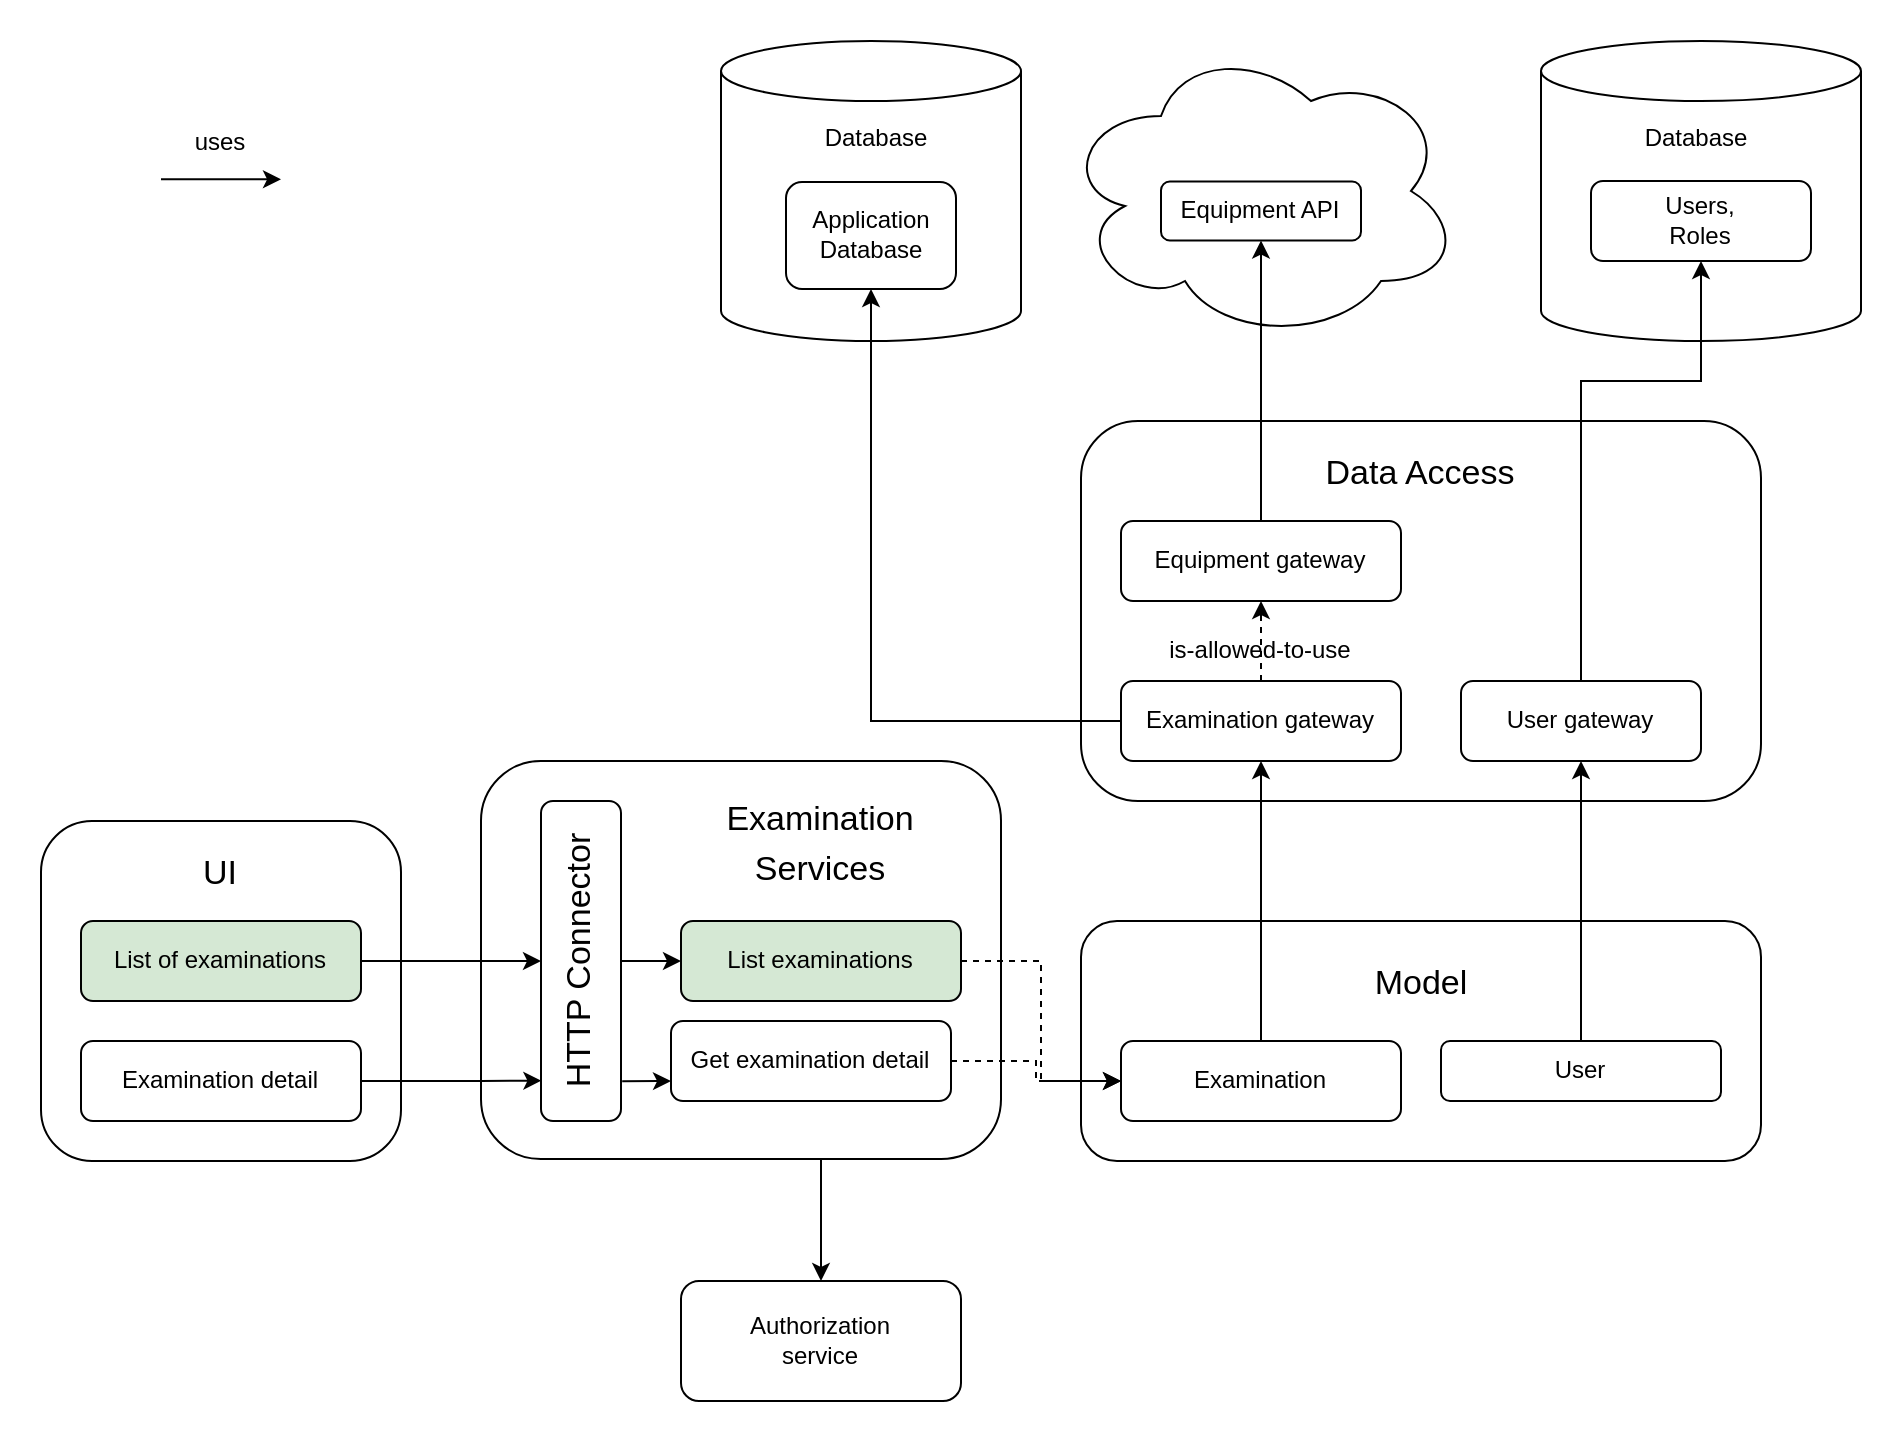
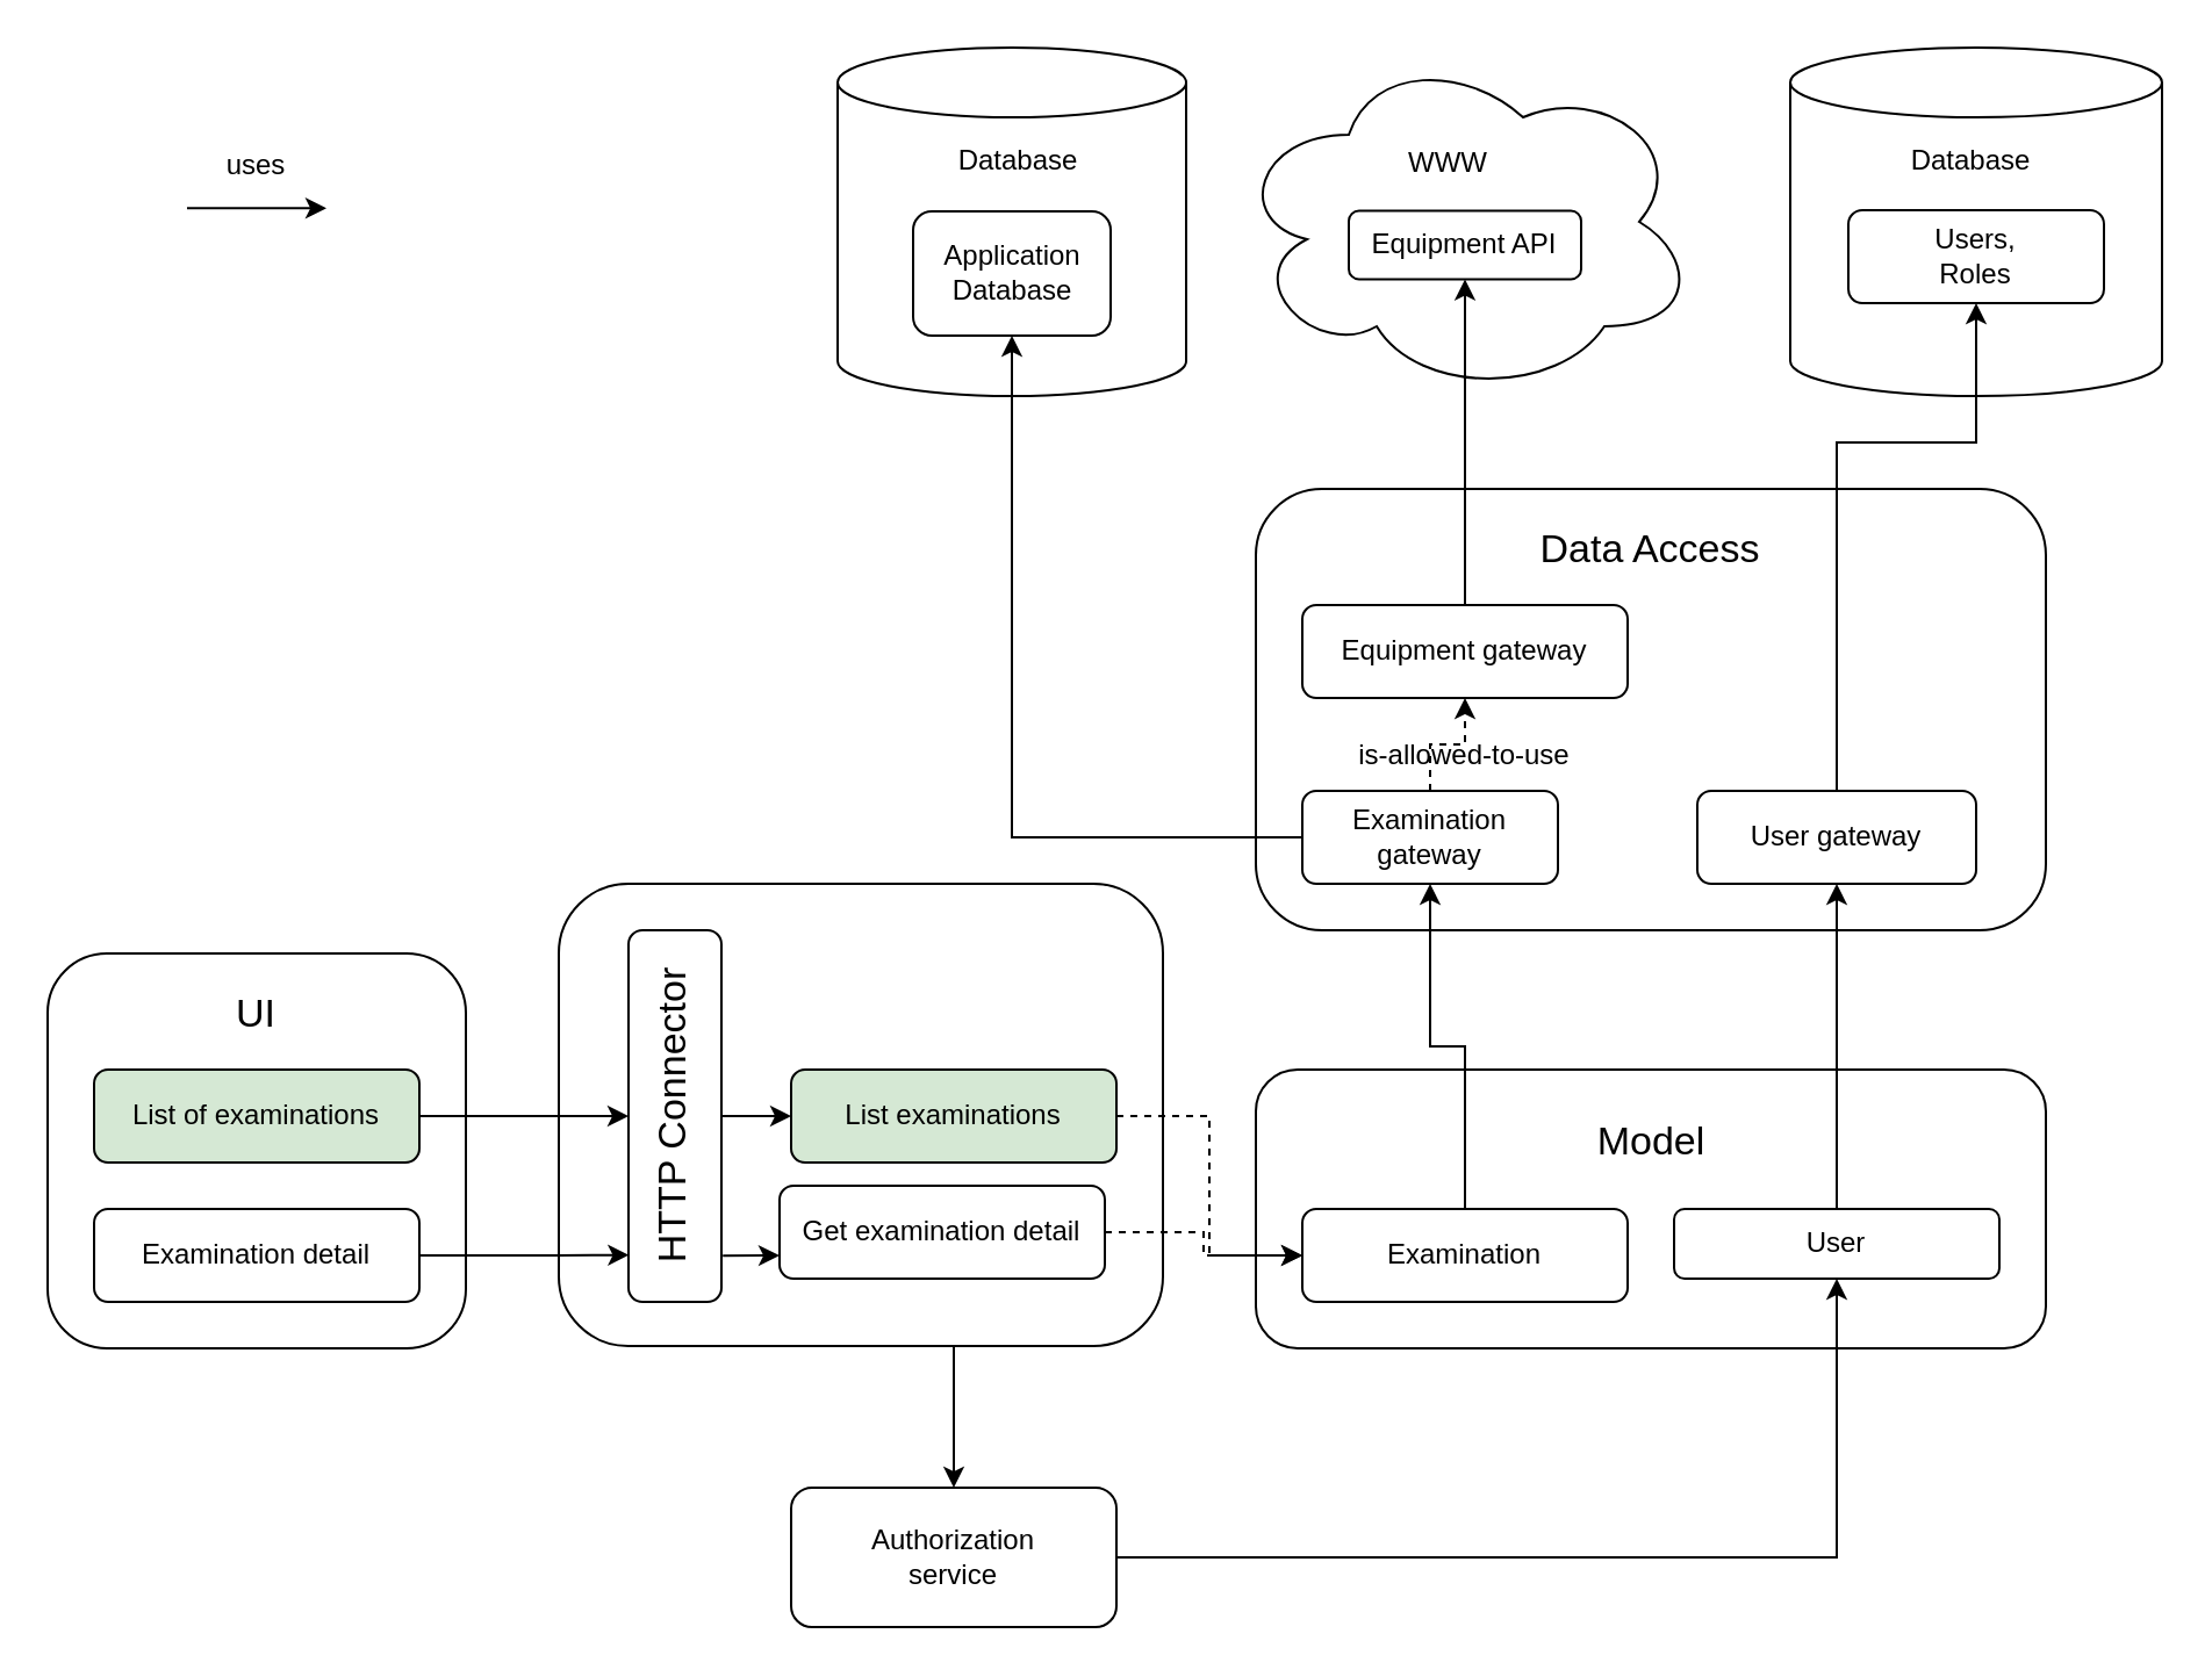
+ <mxCell id="34" value="WWW" style="text;html=1;strokeColor=none;fillColor=none;align=center;verticalAlign=middle;whiteSpace=wrap;rounded=0;fontSize=12;" parent="1" vertex="1"><mxGeometry x="602.5" y="60" width="40" height="20" as="geometry" /></mxCell>
- <mxCell id="28" value="Examination gateway" style="rounded=1;whiteSpace=wrap;html=1;" parent="1" vertex="1"><mxGeometry x="560" y="340" width="140" height="40" as="geometry" /></mxCell>
+ <mxCell id="28" value="Examination gateway" style="rounded=1;whiteSpace=wrap;html=1;" parent="1" vertex="1"><mxGeometry x="560" y="340" width="110" height="40" as="geometry" /></mxCell>
- <mxCell id="5" value="&lt;font style=&quot;font-size: 17px&quot;&gt;Examination&lt;br&gt;Services&lt;/font&gt;" style="text;html=1;strokeColor=none;fillColor=none;align=center;verticalAlign=middle;whiteSpace=wrap;rounded=0;fontSize=20;" parent="1" vertex="1"><mxGeometry x="350" y="400" width="120" height="40" as="geometry" /></mxCell>
+ <mxCell id="8" style="edgeStyle=orthogonalEdgeStyle;rounded=0;orthogonalLoop=1;jettySize=auto;html=1;" parent="1" source="9" target="18" edge="1"><mxGeometry relative="1" as="geometry" /></mxCell>
